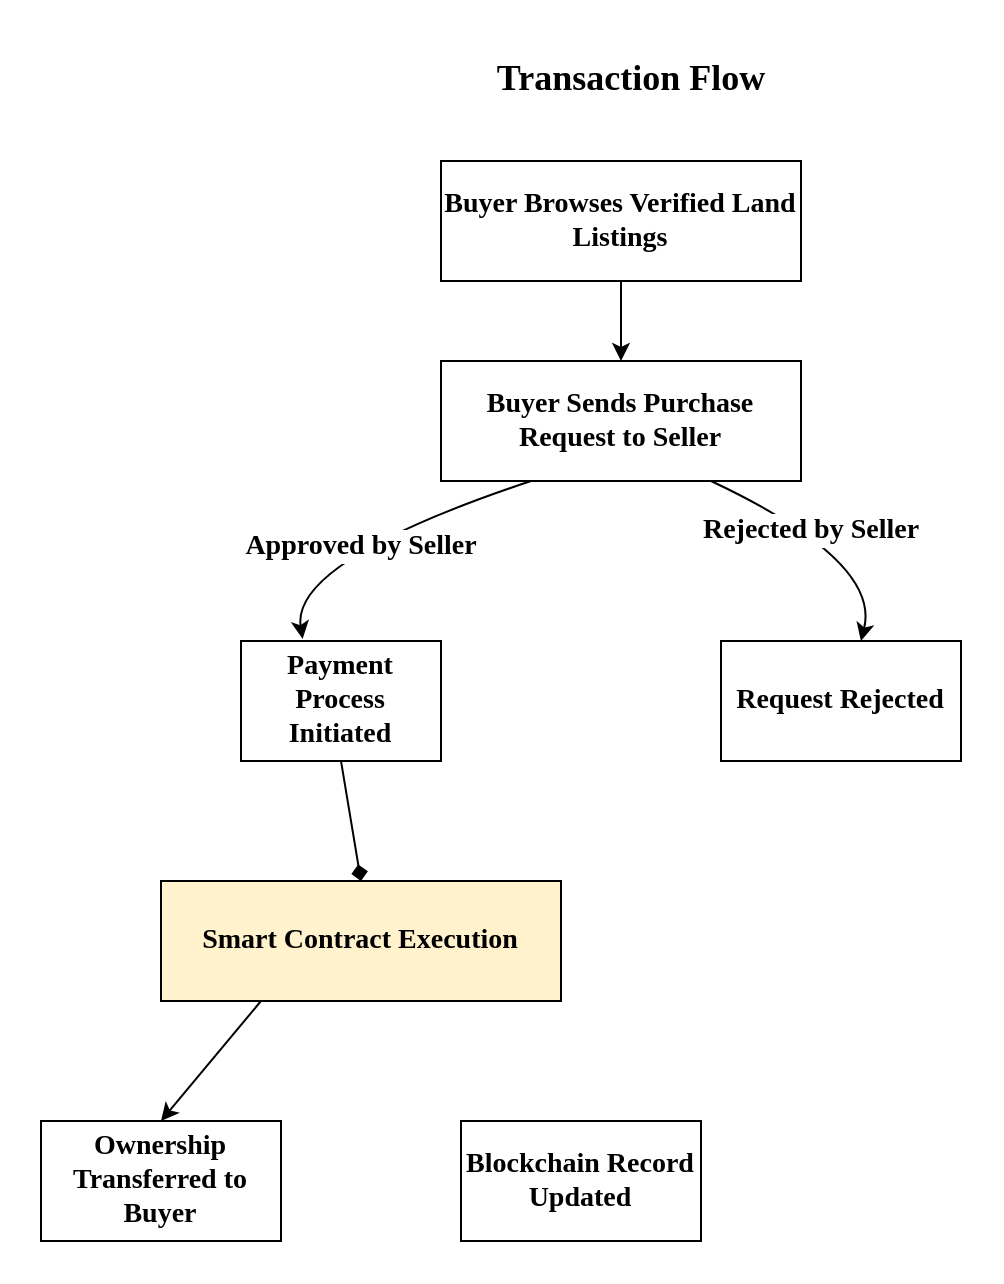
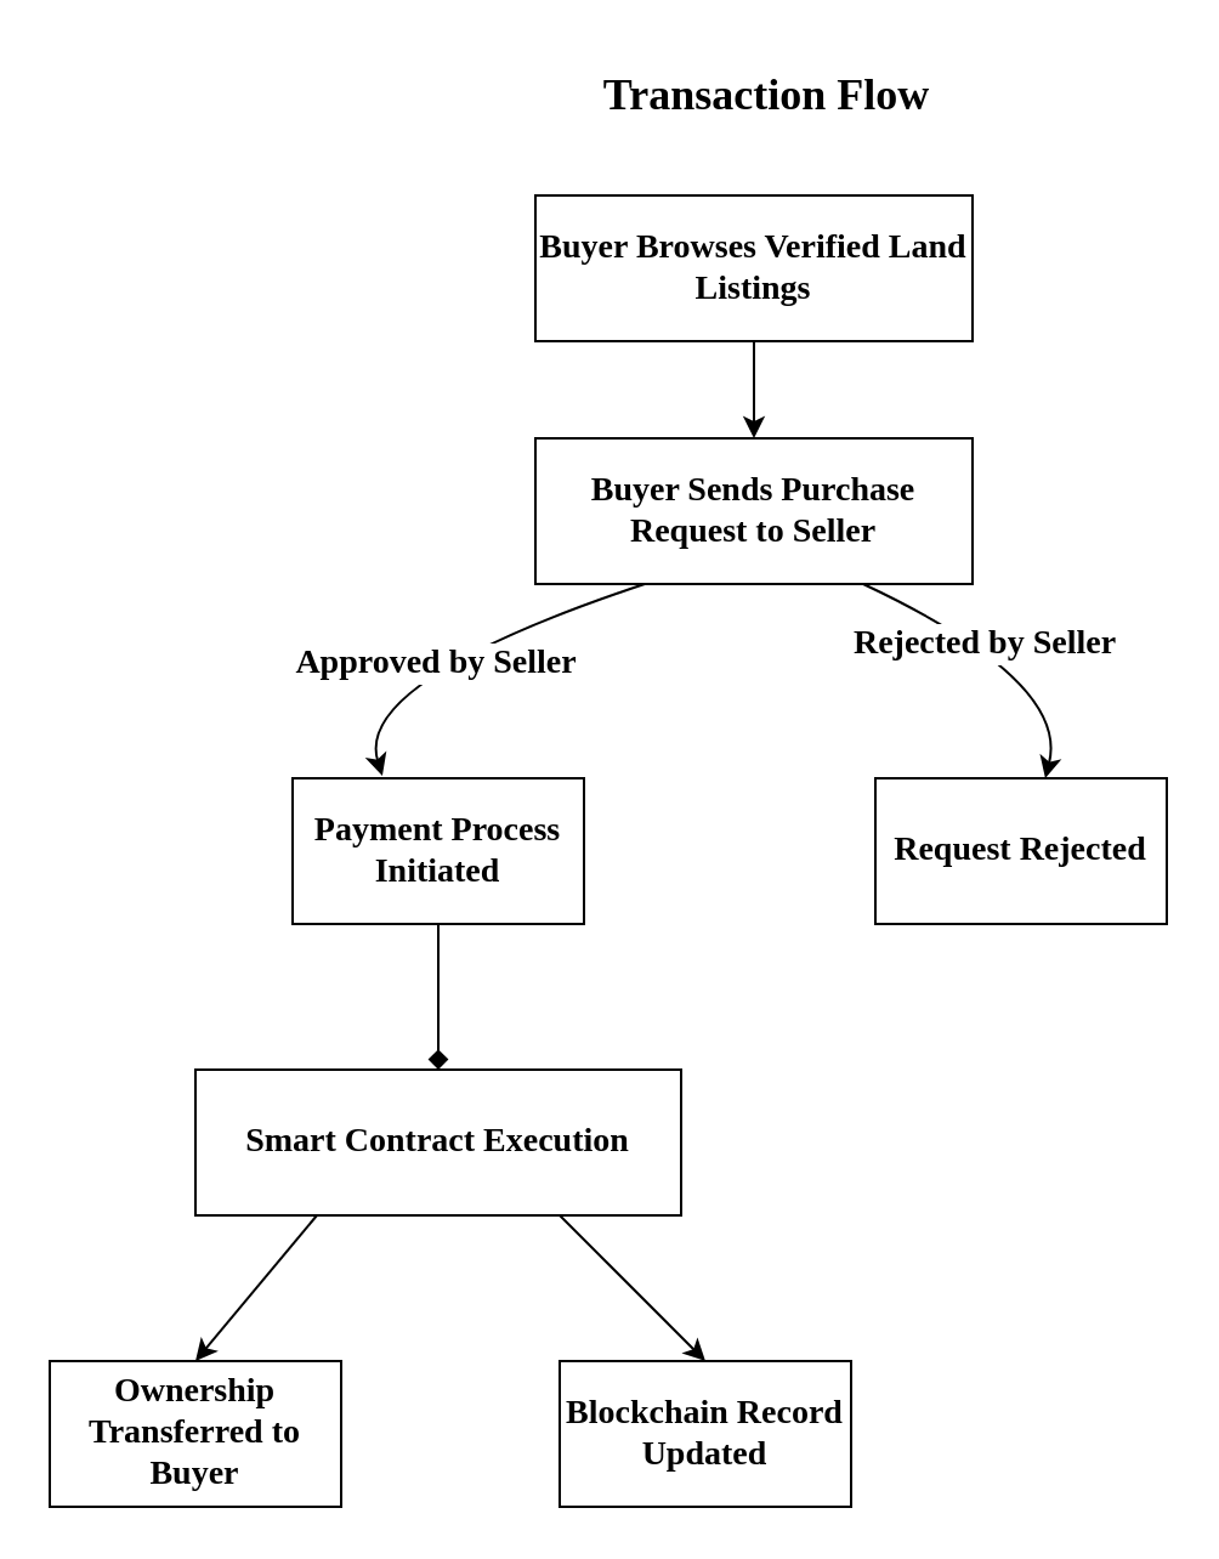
- <mxCell id="5" value="Payment Process Initiated" style="rounded=0;whiteSpace=wrap;html=1;fontFamily=Times New Roman;fontStyle=1;fontSize=14;" vertex="1" parent="1"><mxGeometry x="120" y="320" width="100" height="60" as="geometry" /></mxCell>
+ <mxCell id="5" value="Payment Process Initiated" style="rounded=0;whiteSpace=wrap;html=1;fontFamily=Times New Roman;fontStyle=1;fontSize=14;" vertex="1" parent="1"><mxGeometry x="120" y="320" width="120" height="60" as="geometry" /></mxCell>
- <mxCell id="6" value="Smart Contract Execution" style="rounded=0;whiteSpace=wrap;html=1;fontFamily=Times New Roman;fontStyle=1;fontSize=14;fillColor=#fff2cc;" vertex="1" parent="1"><mxGeometry x="80" y="440" width="200" height="60" as="geometry" /></mxCell>
+ <mxCell id="6" value="Smart Contract Execution" style="rounded=0;whiteSpace=wrap;html=1;fontFamily=Times New Roman;fontStyle=1;fontSize=14;" vertex="1" parent="1"><mxGeometry x="80" y="440" width="200" height="60" as="geometry" /></mxCell>
+ <mxCell id="17" value="" style="endArrow=classic;html=1;rounded=0;entryX=0.5;entryY=0;entryDx=0;entryDy=0;exitX=0.75;exitY=1;exitDx=0;exitDy=0;fontFamily=Times New Roman;fontStyle=1;fontSize=14;" edge="1" parent="1" source="6" target="7"><mxGeometry width="50" height="50" relative="1" as="geometry"><mxPoint x="200" y="340" as="sourcePoint" /><mxPoint x="250" y="290" as="targetPoint" /></mxGeometry></mxCell>
